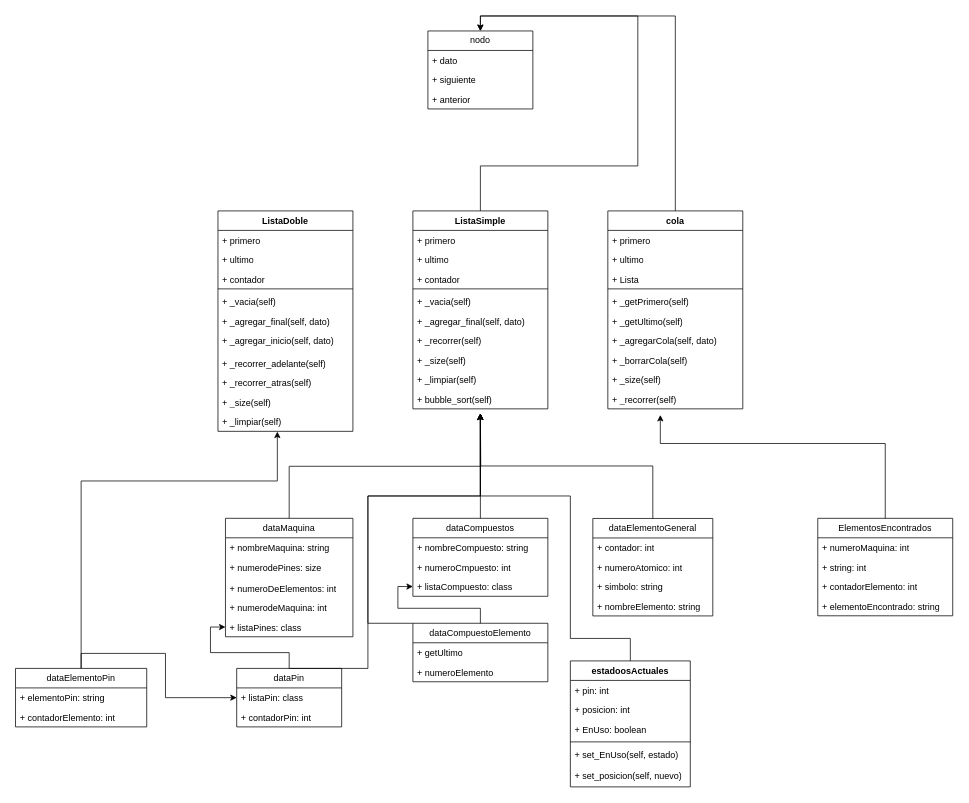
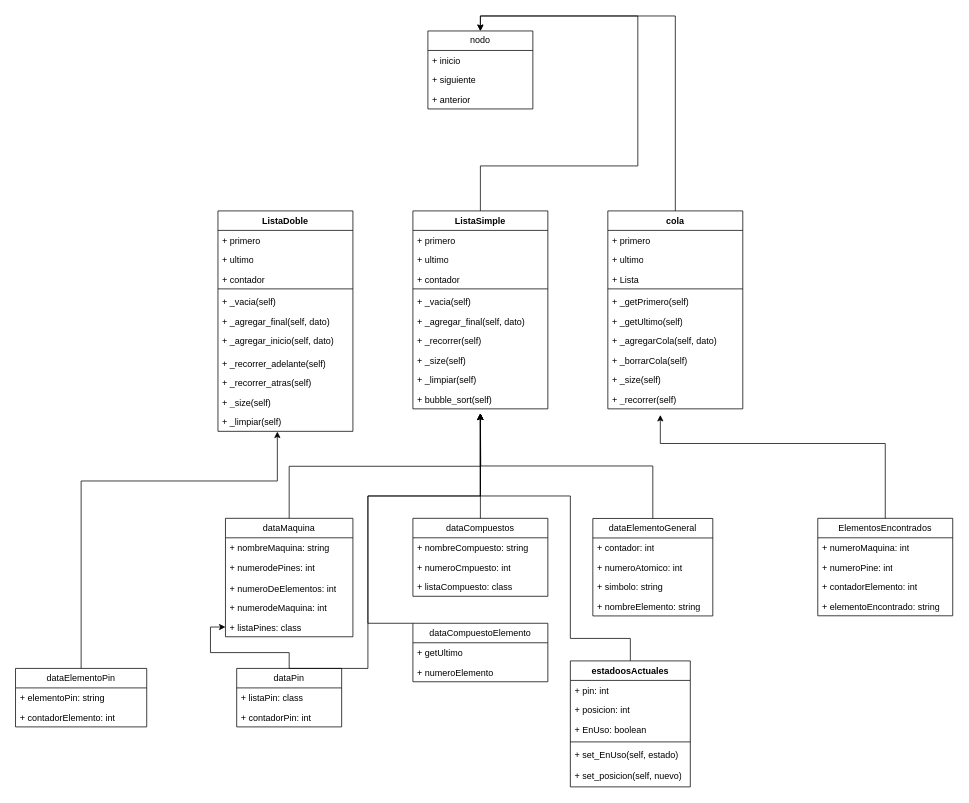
- <mxCell id="3" value="+ dato" style="text;strokeColor=none;fillColor=none;align=left;verticalAlign=top;spacingLeft=4;spacingRight=4;overflow=hidden;rotatable=0;points=[[0,0.5],[1,0.5]];portConstraint=eastwest;whiteSpace=wrap;html=1;" vertex="1" parent="2"><mxGeometry y="26" width="140" height="26" as="geometry" /></mxCell>
+ <mxCell id="3" value="+ inicio" style="text;strokeColor=none;fillColor=none;align=left;verticalAlign=top;spacingLeft=4;spacingRight=4;overflow=hidden;rotatable=0;points=[[0,0.5],[1,0.5]];portConstraint=eastwest;whiteSpace=wrap;html=1;" vertex="1" parent="2"><mxGeometry y="26" width="140" height="26" as="geometry" /></mxCell>
- <mxCell id="55" value="+ numerodePines: size" style="text;strokeColor=none;fillColor=none;align=left;verticalAlign=top;spacingLeft=4;spacingRight=4;overflow=hidden;rotatable=0;points=[[0,0.5],[1,0.5]];portConstraint=eastwest;whiteSpace=wrap;html=1;" vertex="1" parent="53"><mxGeometry y="52" width="170" height="28" as="geometry" /></mxCell>
+ <mxCell id="55" value="+ numerodePines: int" style="text;strokeColor=none;fillColor=none;align=left;verticalAlign=top;spacingLeft=4;spacingRight=4;overflow=hidden;rotatable=0;points=[[0,0.5],[1,0.5]];portConstraint=eastwest;whiteSpace=wrap;html=1;" vertex="1" parent="53"><mxGeometry y="52" width="170" height="28" as="geometry" /></mxCell>
- <mxCell id="86" value="+ string: int" style="text;strokeColor=none;fillColor=none;align=left;verticalAlign=top;spacingLeft=4;spacingRight=4;overflow=hidden;rotatable=0;points=[[0,0.5],[1,0.5]];portConstraint=eastwest;whiteSpace=wrap;html=1;" vertex="1" parent="84"><mxGeometry y="52" width="180" height="26" as="geometry" /></mxCell>
+ <mxCell id="86" value="+ numeroPine: int" style="text;strokeColor=none;fillColor=none;align=left;verticalAlign=top;spacingLeft=4;spacingRight=4;overflow=hidden;rotatable=0;points=[[0,0.5],[1,0.5]];portConstraint=eastwest;whiteSpace=wrap;html=1;" vertex="1" parent="84"><mxGeometry y="52" width="180" height="26" as="geometry" /></mxCell>
- <mxCell id="47" style="edgeStyle=orthogonalEdgeStyle;rounded=0;orthogonalLoop=1;jettySize=auto;html=1;exitX=0.5;exitY=0;exitDx=0;exitDy=0;entryX=0;entryY=0.5;entryDx=0;entryDy=0;" edge="1" parent="1" source="49" target="46"><mxGeometry relative="1" as="geometry" /></mxCell>
- <mxCell id="64" style="edgeStyle=orthogonalEdgeStyle;rounded=0;orthogonalLoop=1;jettySize=auto;html=1;exitX=0.5;exitY=0;exitDx=0;exitDy=0;entryX=0;entryY=0.5;entryDx=0;entryDy=0;" edge="1" parent="1" source="66" target="62"><mxGeometry relative="1" as="geometry"><Array as="points"><mxPoint x="108" y="871" /><mxPoint x="220" y="871" /><mxPoint x="220" y="930" /></Array></mxGeometry></mxCell>
